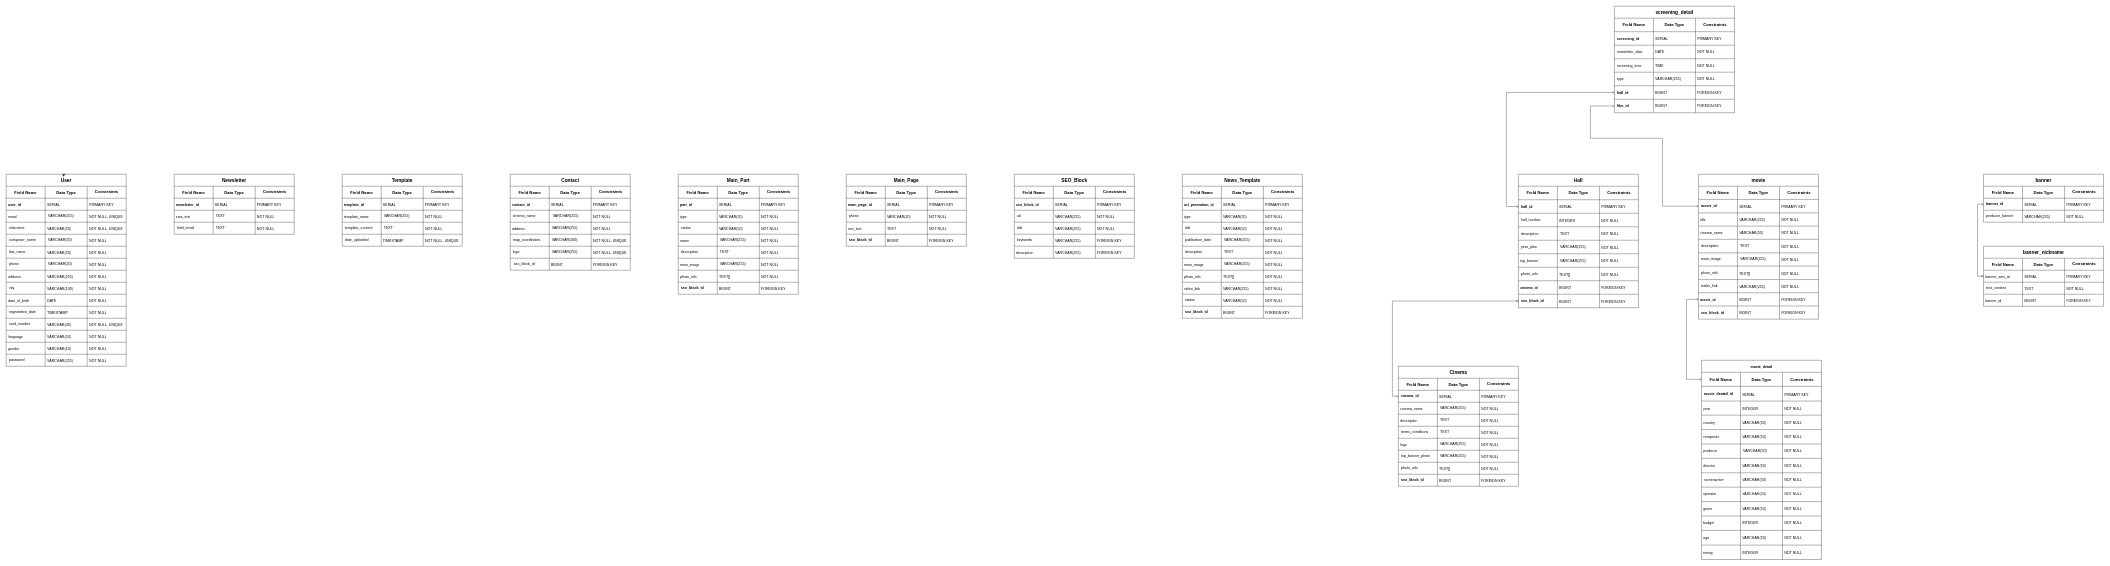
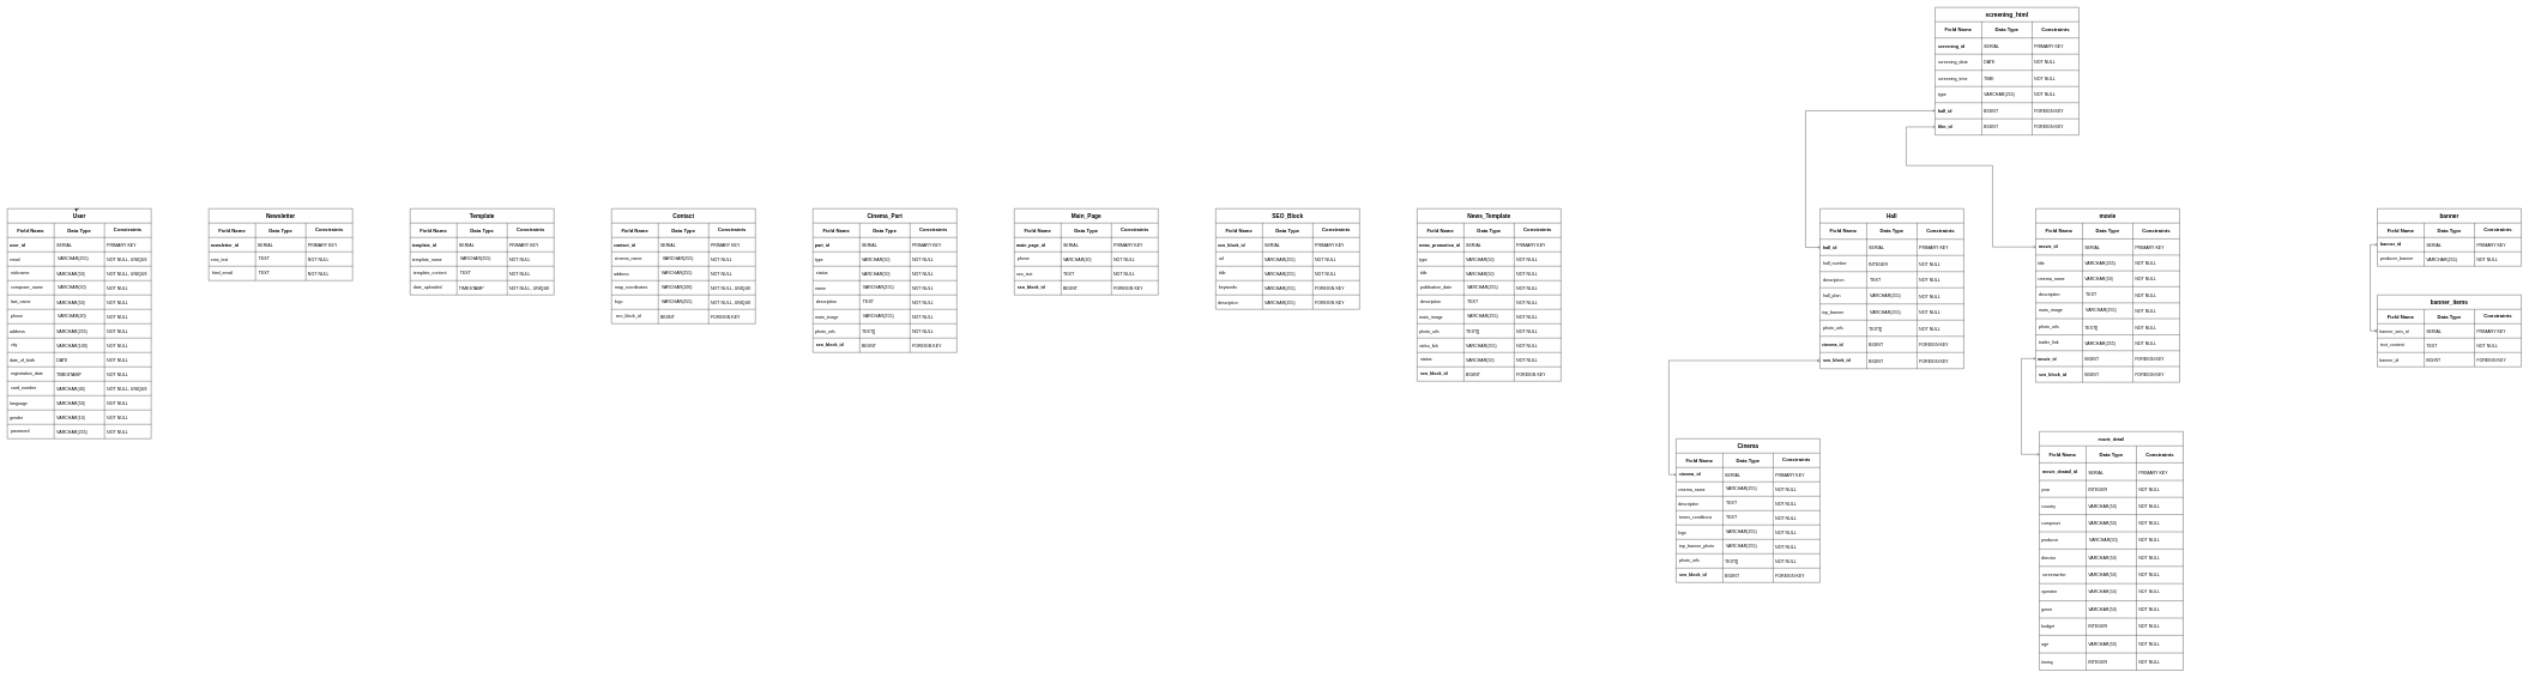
- <mxCell id="459" value="screening_detail" style="shape=table;startSize=40;container=1;collapsible=0;childLayout=tableLayout;strokeColor=default;fontSize=16;fontStyle=1" vertex="1" parent="1"><mxGeometry x="5380" y="20" width="400" height="355" as="geometry" /></mxCell>
+ <mxCell id="459" value="screening_html" style="shape=table;startSize=40;container=1;collapsible=0;childLayout=tableLayout;strokeColor=default;fontSize=16;fontStyle=1" vertex="1" parent="1"><mxGeometry x="5380" y="20" width="400" height="355" as="geometry" /></mxCell>
- <mxCell id="469" value="&lt;table style=&quot;border-color: var(--border-color); font-size: 12px;&quot;&gt;&lt;tbody style=&quot;border-color: var(--border-color); font-size: 12px;&quot;&gt;&lt;tr style=&quot;border-color: var(--border-color); font-size: 12px;&quot;&gt;&lt;td style=&quot;border-color: var(--border-color); font-size: 12px;&quot;&gt;newsletter_date&lt;br style=&quot;font-size: 12px;&quot;&gt;&lt;/td&gt;&lt;/tr&gt;&lt;/tbody&gt;&lt;/table&gt;" style="shape=partialRectangle;html=1;whiteSpace=wrap;connectable=0;strokeColor=inherit;overflow=hidden;fillColor=none;top=0;left=0;bottom=0;right=0;pointerEvents=1;fontSize=12;spacingLeft=4;align=left;" vertex="1" parent="468"><mxGeometry width="130" height="45" as="geometry"><mxRectangle width="130" height="45" as="alternateBounds" /></mxGeometry></mxCell>
+ <mxCell id="469" value="&lt;table style=&quot;border-color: var(--border-color); font-size: 12px;&quot;&gt;&lt;tbody style=&quot;border-color: var(--border-color); font-size: 12px;&quot;&gt;&lt;tr style=&quot;border-color: var(--border-color); font-size: 12px;&quot;&gt;&lt;td style=&quot;border-color: var(--border-color); font-size: 12px;&quot;&gt;screening_date&lt;br style=&quot;font-size: 12px;&quot;&gt;&lt;/td&gt;&lt;/tr&gt;&lt;/tbody&gt;&lt;/table&gt;" style="shape=partialRectangle;html=1;whiteSpace=wrap;connectable=0;strokeColor=inherit;overflow=hidden;fillColor=none;top=0;left=0;bottom=0;right=0;pointerEvents=1;fontSize=12;spacingLeft=4;align=left;" vertex="1" parent="468"><mxGeometry width="130" height="45" as="geometry"><mxRectangle width="130" height="45" as="alternateBounds" /></mxGeometry></mxCell>
- <mxCell id="131" value="Main_Part" style="shape=table;startSize=40;container=1;collapsible=0;childLayout=tableLayout;strokeColor=default;fontSize=16;fontStyle=1" parent="1" vertex="1"><mxGeometry x="2260" width="400" height="400" as="geometry" y="580" /></mxCell>
+ <mxCell id="131" value="Cinema_Part" style="shape=table;startSize=40;container=1;collapsible=0;childLayout=tableLayout;strokeColor=default;fontSize=16;fontStyle=1" parent="1" vertex="1"><mxGeometry x="2260" width="400" height="400" as="geometry" y="580" /></mxCell>
- <mxCell id="220" value="&lt;strong style=&quot;font-size: 12px;&quot;&gt;url_promotion_id&lt;/strong&gt;" style="shape=partialRectangle;html=1;whiteSpace=wrap;connectable=0;strokeColor=inherit;overflow=hidden;fillColor=none;top=0;left=0;bottom=0;right=0;pointerEvents=1;fontSize=16;spacingLeft=4;align=left;" parent="219" vertex="1"><mxGeometry width="130" height="40" as="geometry"><mxRectangle width="130" height="40" as="alternateBounds" /></mxGeometry></mxCell>
+ <mxCell id="220" value="&lt;strong style=&quot;font-size: 12px;&quot;&gt;news_promotion_id&lt;/strong&gt;" style="shape=partialRectangle;html=1;whiteSpace=wrap;connectable=0;strokeColor=inherit;overflow=hidden;fillColor=none;top=0;left=0;bottom=0;right=0;pointerEvents=1;fontSize=16;spacingLeft=4;align=left;" parent="219" vertex="1"><mxGeometry width="130" height="40" as="geometry"><mxRectangle width="130" height="40" as="alternateBounds" /></mxGeometry></mxCell>
- <mxCell id="314" value="&lt;table style=&quot;font-size: 12px;&quot;&gt;&lt;tbody&gt;&lt;tr&gt;&lt;td&gt;year_plan&lt;br&gt;&lt;/td&gt;&lt;/tr&gt;&lt;/tbody&gt;&lt;/table&gt;" style="shape=partialRectangle;html=1;whiteSpace=wrap;connectable=0;strokeColor=inherit;overflow=hidden;fillColor=none;top=0;left=0;bottom=0;right=0;pointerEvents=1;fontSize=16;spacingLeft=4;align=left;" parent="313" vertex="1"><mxGeometry width="130" height="45" as="geometry"><mxRectangle width="130" height="45" as="alternateBounds" /></mxGeometry></mxCell>
+ <mxCell id="314" value="&lt;table style=&quot;font-size: 12px;&quot;&gt;&lt;tbody&gt;&lt;tr&gt;&lt;td&gt;hall_plan&lt;br&gt;&lt;/td&gt;&lt;/tr&gt;&lt;/tbody&gt;&lt;/table&gt;" style="shape=partialRectangle;html=1;whiteSpace=wrap;connectable=0;strokeColor=inherit;overflow=hidden;fillColor=none;top=0;left=0;bottom=0;right=0;pointerEvents=1;fontSize=16;spacingLeft=4;align=left;" parent="313" vertex="1"><mxGeometry width="130" height="45" as="geometry"><mxRectangle width="130" height="45" as="alternateBounds" /></mxGeometry></mxCell>
- <mxCell id="387" value="banner_nickname" style="shape=table;startSize=40;container=1;collapsible=0;childLayout=tableLayout;strokeColor=default;fontSize=16;fontStyle=1" parent="1" vertex="1"><mxGeometry x="6610" y="820" width="400" height="200" as="geometry" /></mxCell>
+ <mxCell id="387" value="banner_items" style="shape=table;startSize=40;container=1;collapsible=0;childLayout=tableLayout;strokeColor=default;fontSize=16;fontStyle=1" parent="1" vertex="1"><mxGeometry x="6610" y="820" width="400" height="200" as="geometry" /></mxCell>
